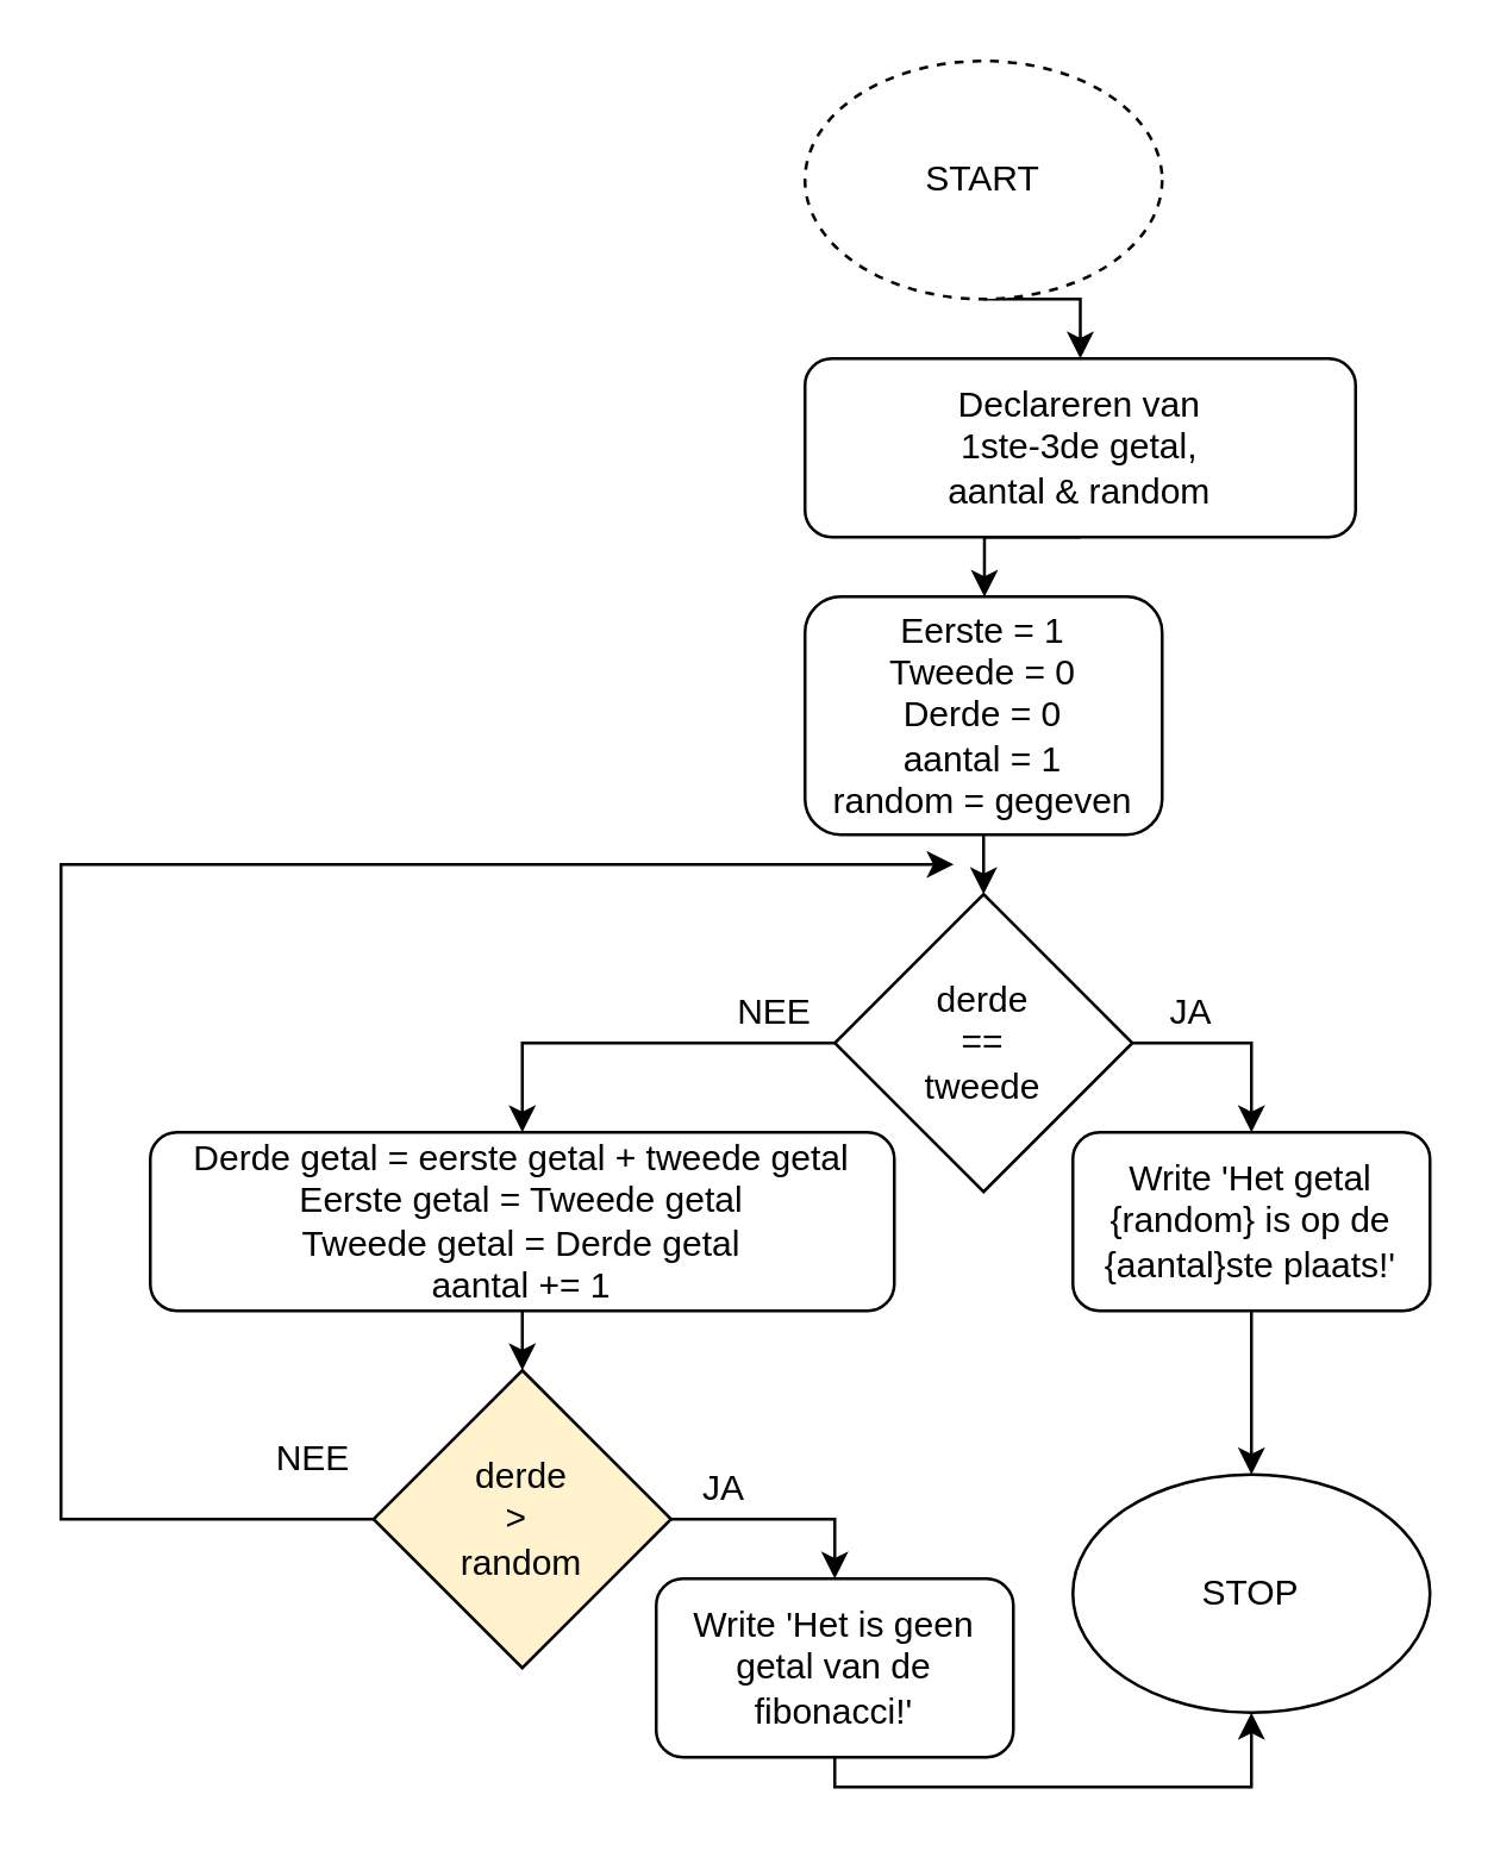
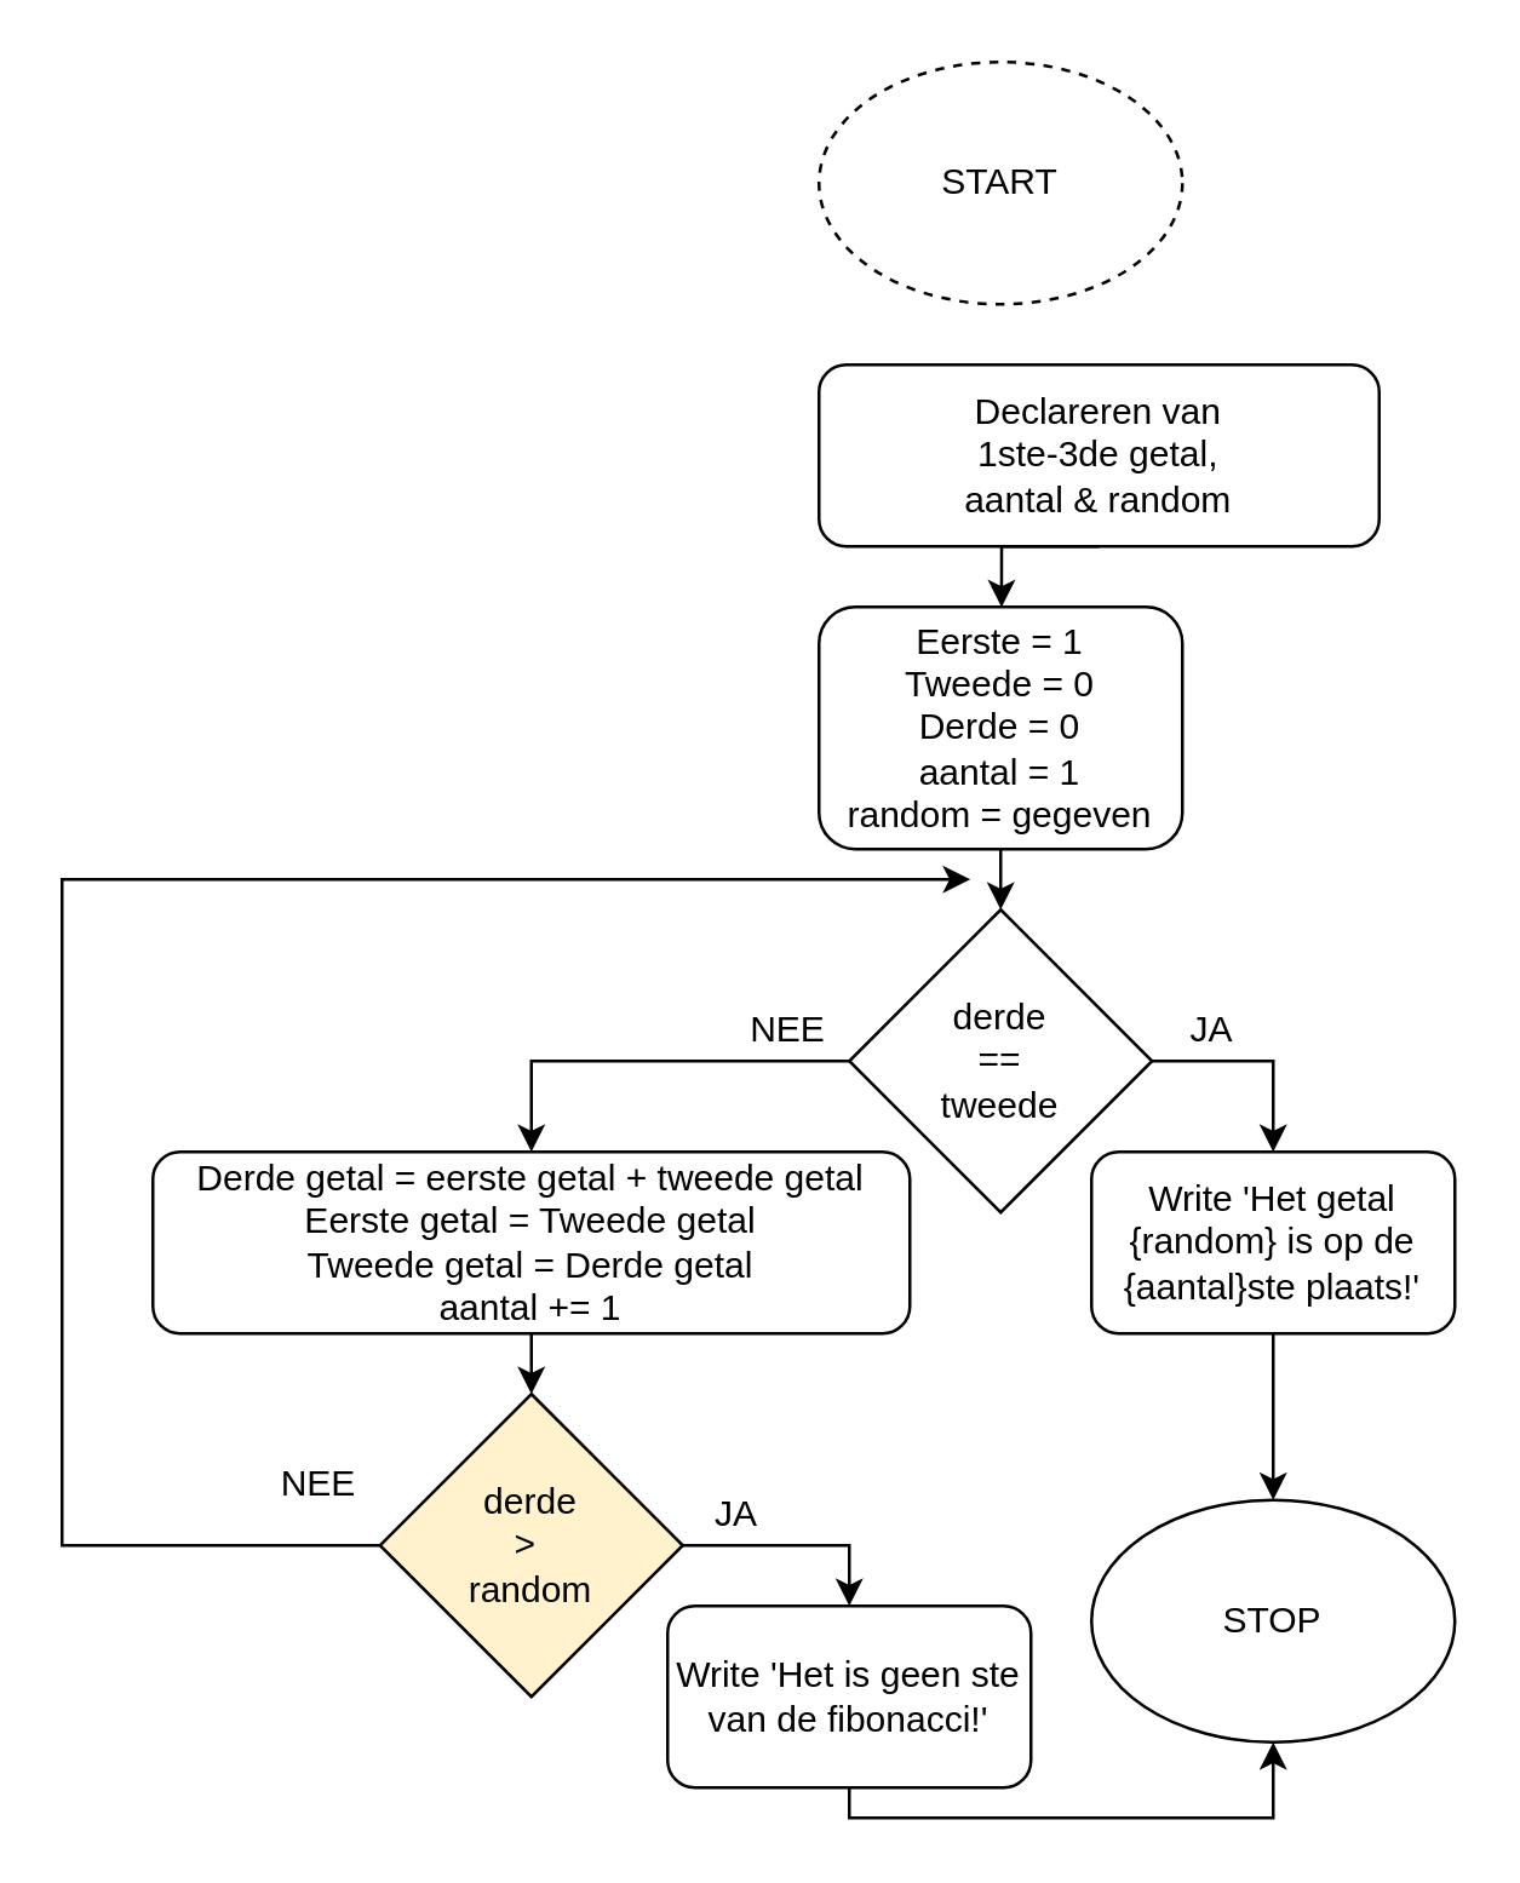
- <mxCell id="2" style="edgeStyle=orthogonalEdgeStyle;rounded=0;orthogonalLoop=1;jettySize=auto;html=1;exitX=0.5;exitY=1;exitDx=0;exitDy=0;entryX=0.5;entryY=0;entryDx=0;entryDy=0;" edge="1" parent="1" source="3" target="5"><mxGeometry relative="1" as="geometry" /></mxCell>
- <mxCell id="24" value="Write 'Het is geen getal van de fibonacci!'" style="rounded=1;whiteSpace=wrap;html=1;" vertex="1" parent="1"><mxGeometry x="220" y="530" width="120" height="60" as="geometry" /></mxCell>
+ <mxCell id="24" value="Write 'Het is geen ste van de fibonacci!'" style="rounded=1;whiteSpace=wrap;html=1;" vertex="1" parent="1"><mxGeometry x="220" y="530" width="120" height="60" as="geometry" /></mxCell>
